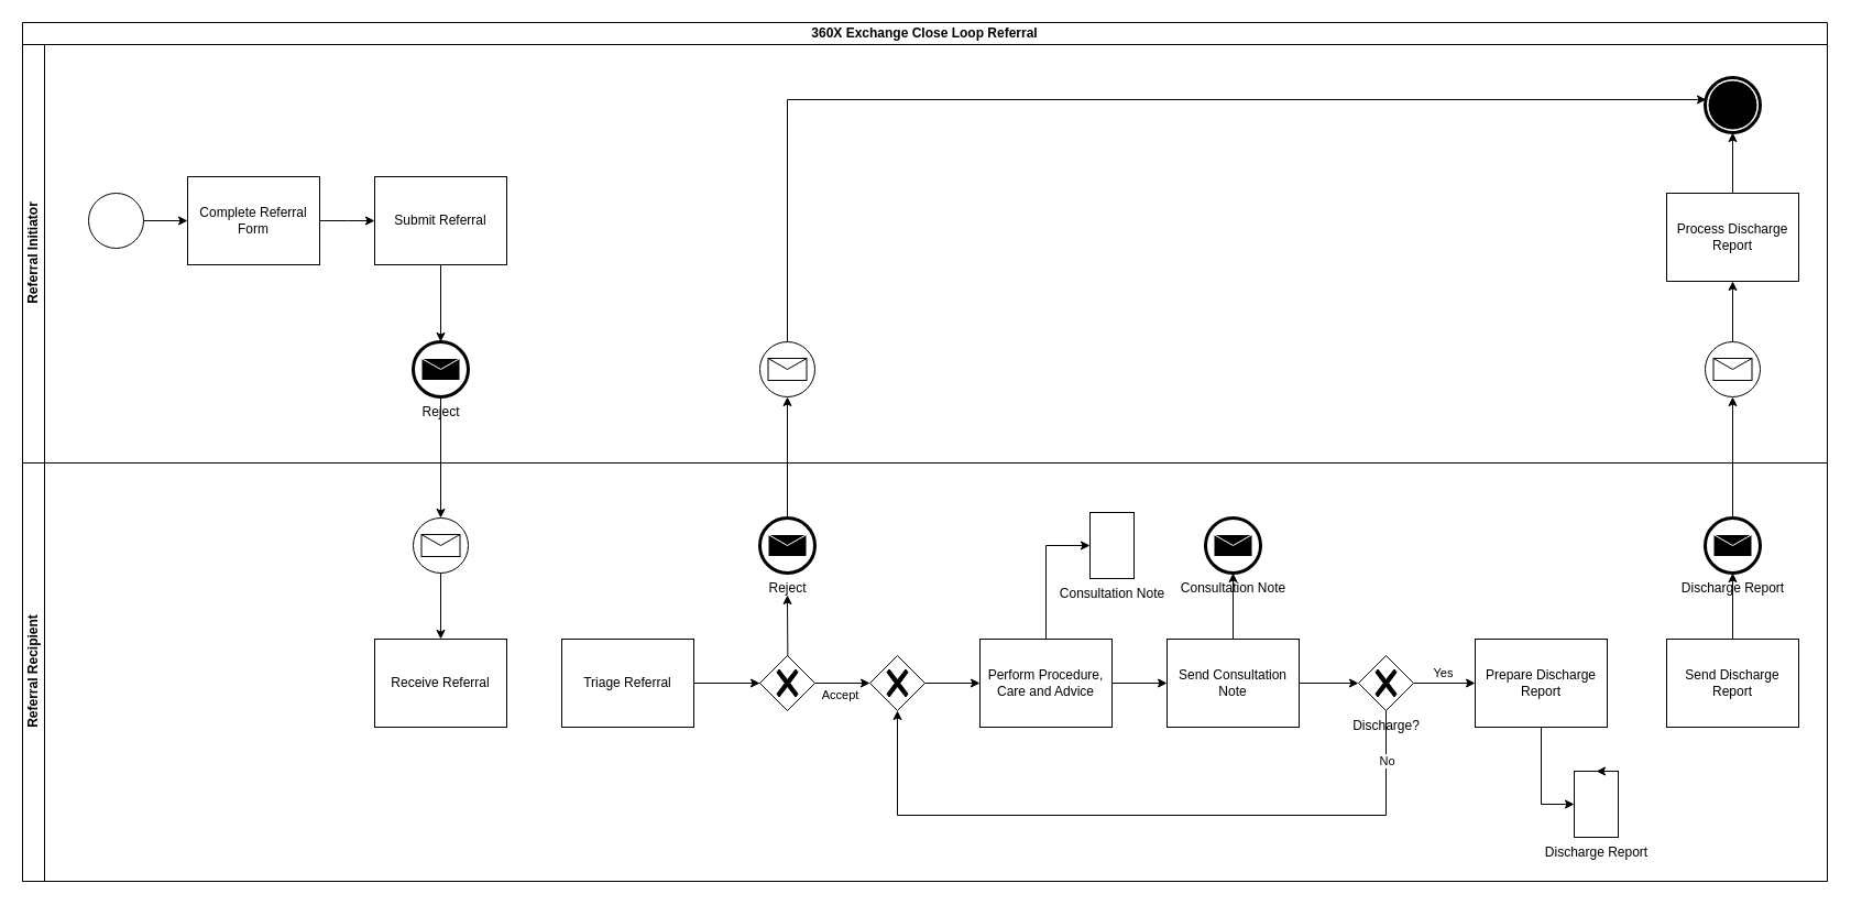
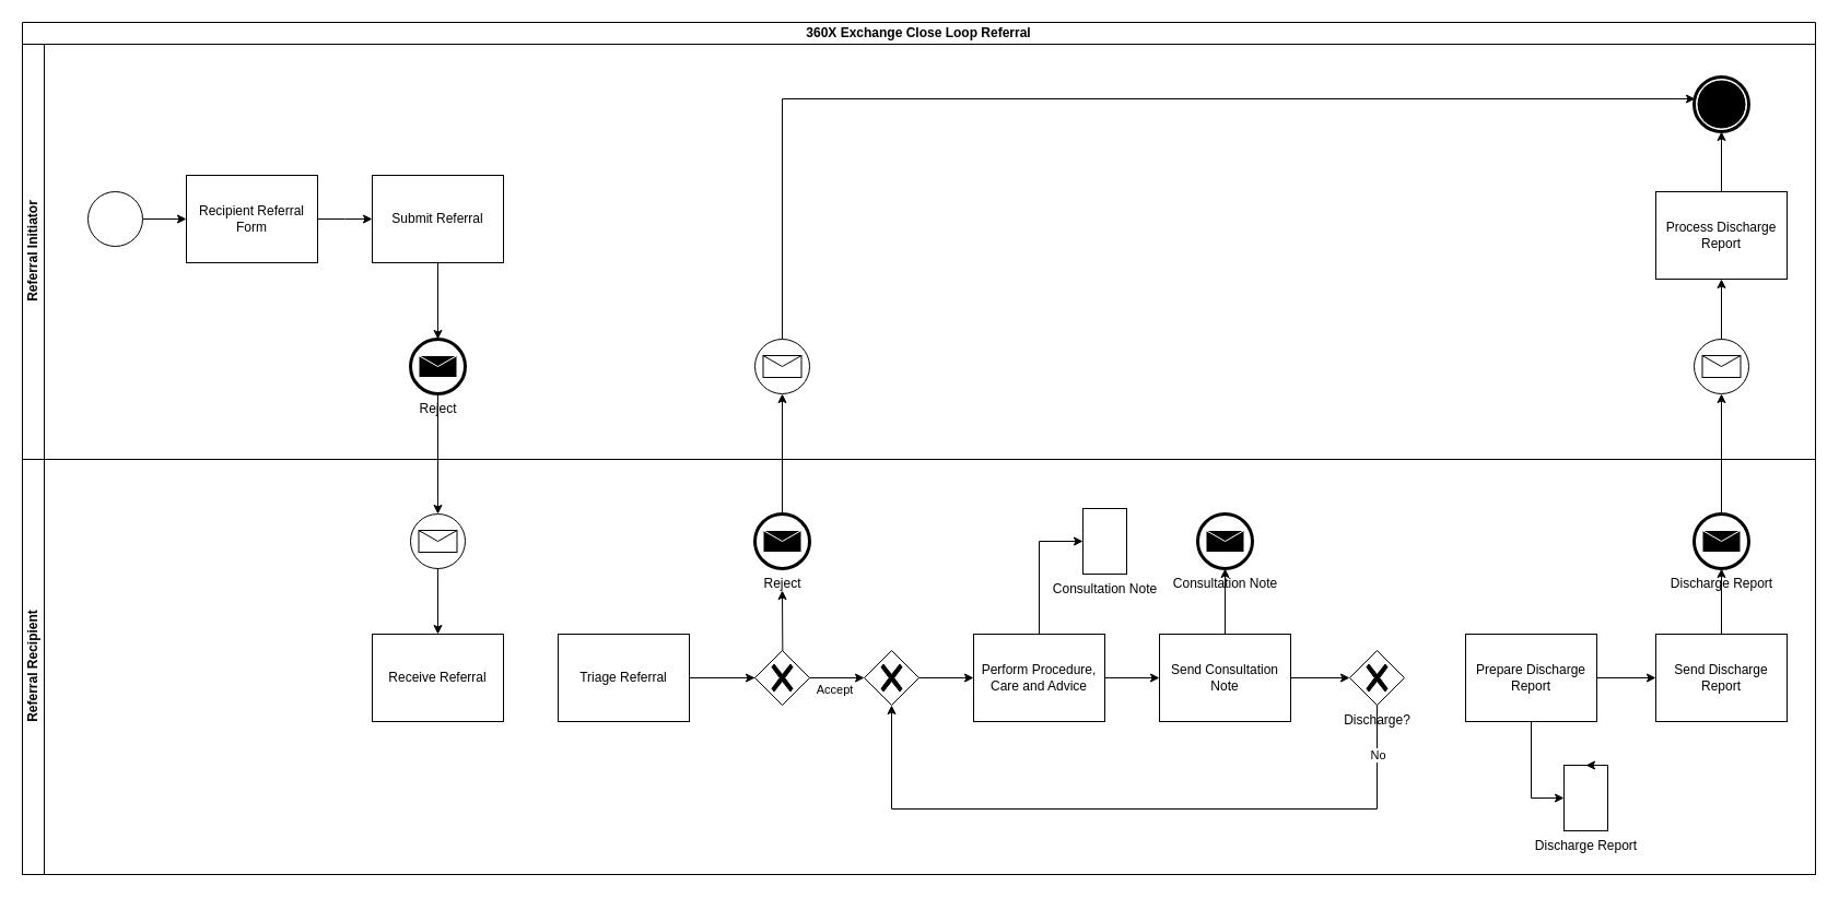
- <mxCell id="7" value="Complete Referral Form" style="points=[[0.25,0,0],[0.5,0,0],[0.75,0,0],[1,0.25,0],[1,0.5,0],[1,0.75,0],[0.75,1,0],[0.5,1,0],[0.25,1,0],[0,0.75,0],[0,0.5,0],[0,0.25,0]];shape=mxgraph.bpmn.task2;whiteSpace=wrap;rectStyle=rounded;size=10;html=1;container=1;expand=0;collapsible=0;taskMarker=user;" vertex="1" parent="3"><mxGeometry x="150" y="120" width="120" height="80" as="geometry" /></mxCell>
+ <mxCell id="7" value="Recipient Referral Form" style="points=[[0.25,0,0],[0.5,0,0],[0.75,0,0],[1,0.25,0],[1,0.5,0],[1,0.75,0],[0.75,1,0],[0.5,1,0],[0.25,1,0],[0,0.75,0],[0,0.5,0],[0,0.25,0]];shape=mxgraph.bpmn.task2;whiteSpace=wrap;rectStyle=rounded;size=10;html=1;container=1;expand=0;collapsible=0;taskMarker=user;" vertex="1" parent="3"><mxGeometry x="150" y="120" width="120" height="80" as="geometry" /></mxCell>
- <mxCell id="24" style="edgeStyle=orthogonalEdgeStyle;rounded=0;orthogonalLoop=1;jettySize=auto;html=1;entryX=0;entryY=0.5;entryDx=0;entryDy=0;entryPerimeter=0;" edge="1" parent="18" source="32" target="23"><mxGeometry relative="1" as="geometry" /></mxCell>
- <mxCell id="25" value="Yes" style="edgeLabel;html=1;align=center;verticalAlign=middle;resizable=0;points=[];" connectable="0" vertex="1" parent="24"><mxGeometry x="-0.012" y="2" relative="1" as="geometry"><mxPoint x="-2" y="-8" as="offset" /></mxGeometry></mxCell>
+ <mxCell id="27" style="edgeStyle=orthogonalEdgeStyle;rounded=0;orthogonalLoop=1;jettySize=auto;html=1;entryX=0;entryY=0.5;entryDx=0;entryDy=0;entryPerimeter=0;" edge="1" parent="18" source="23" target="26"><mxGeometry relative="1" as="geometry" /></mxCell>
